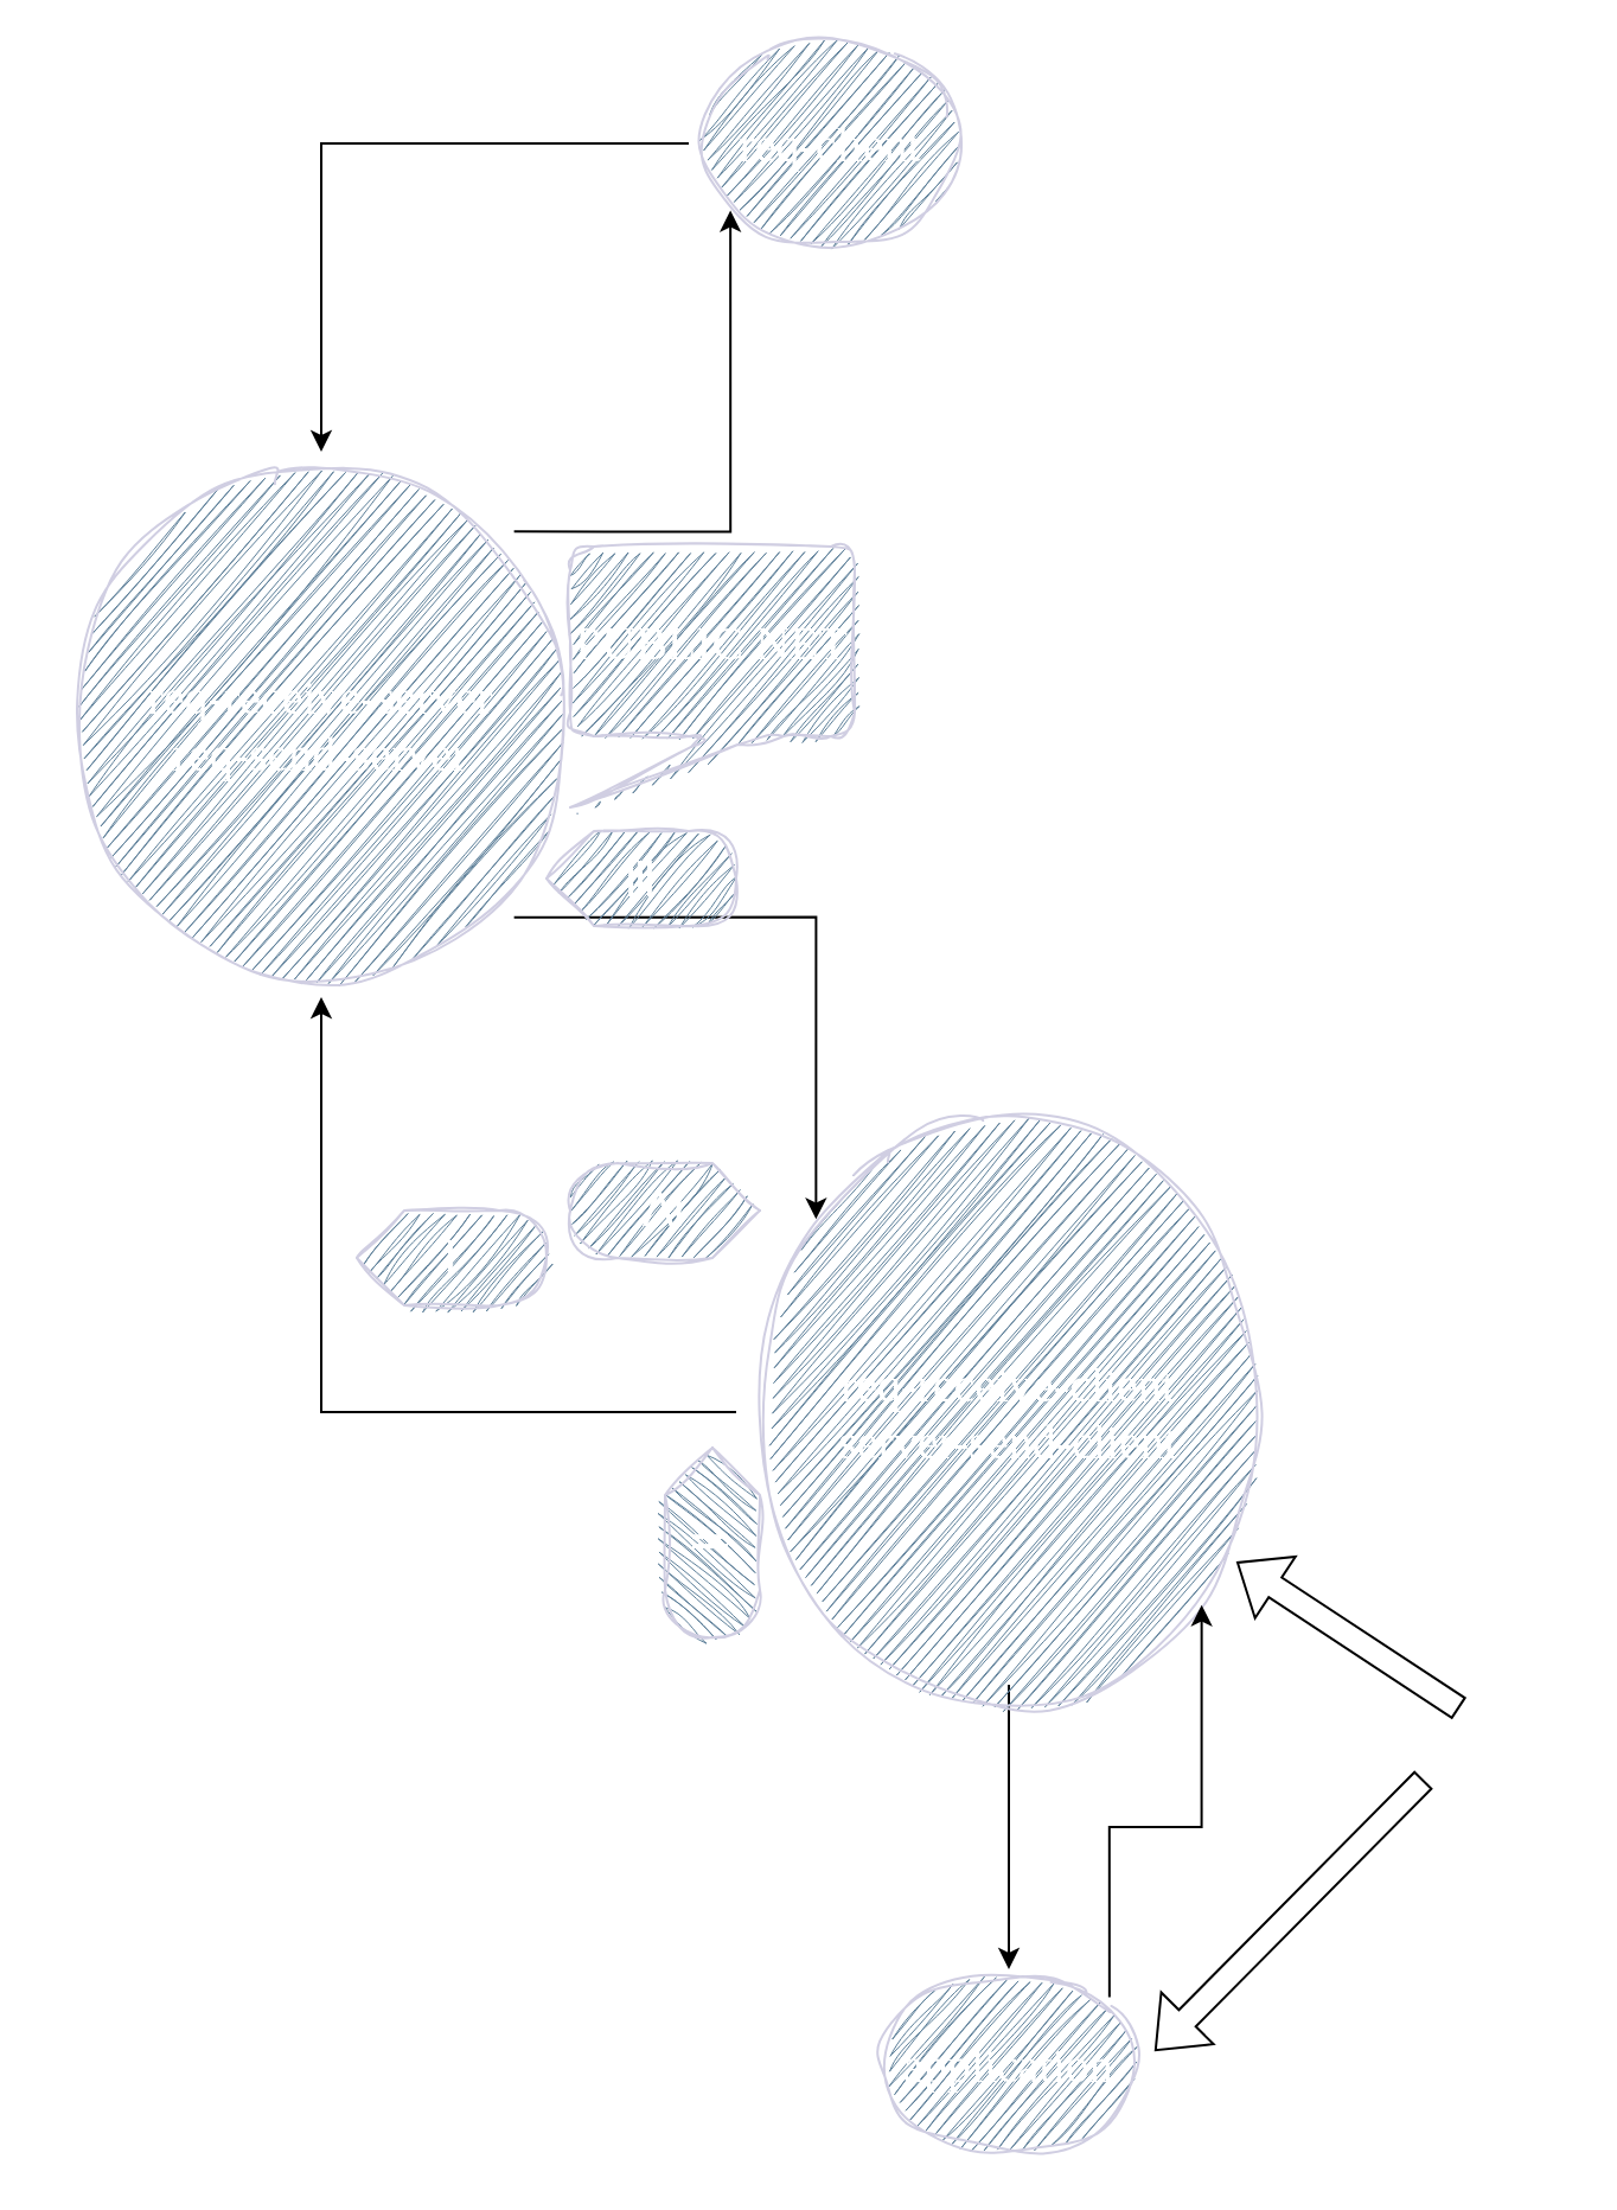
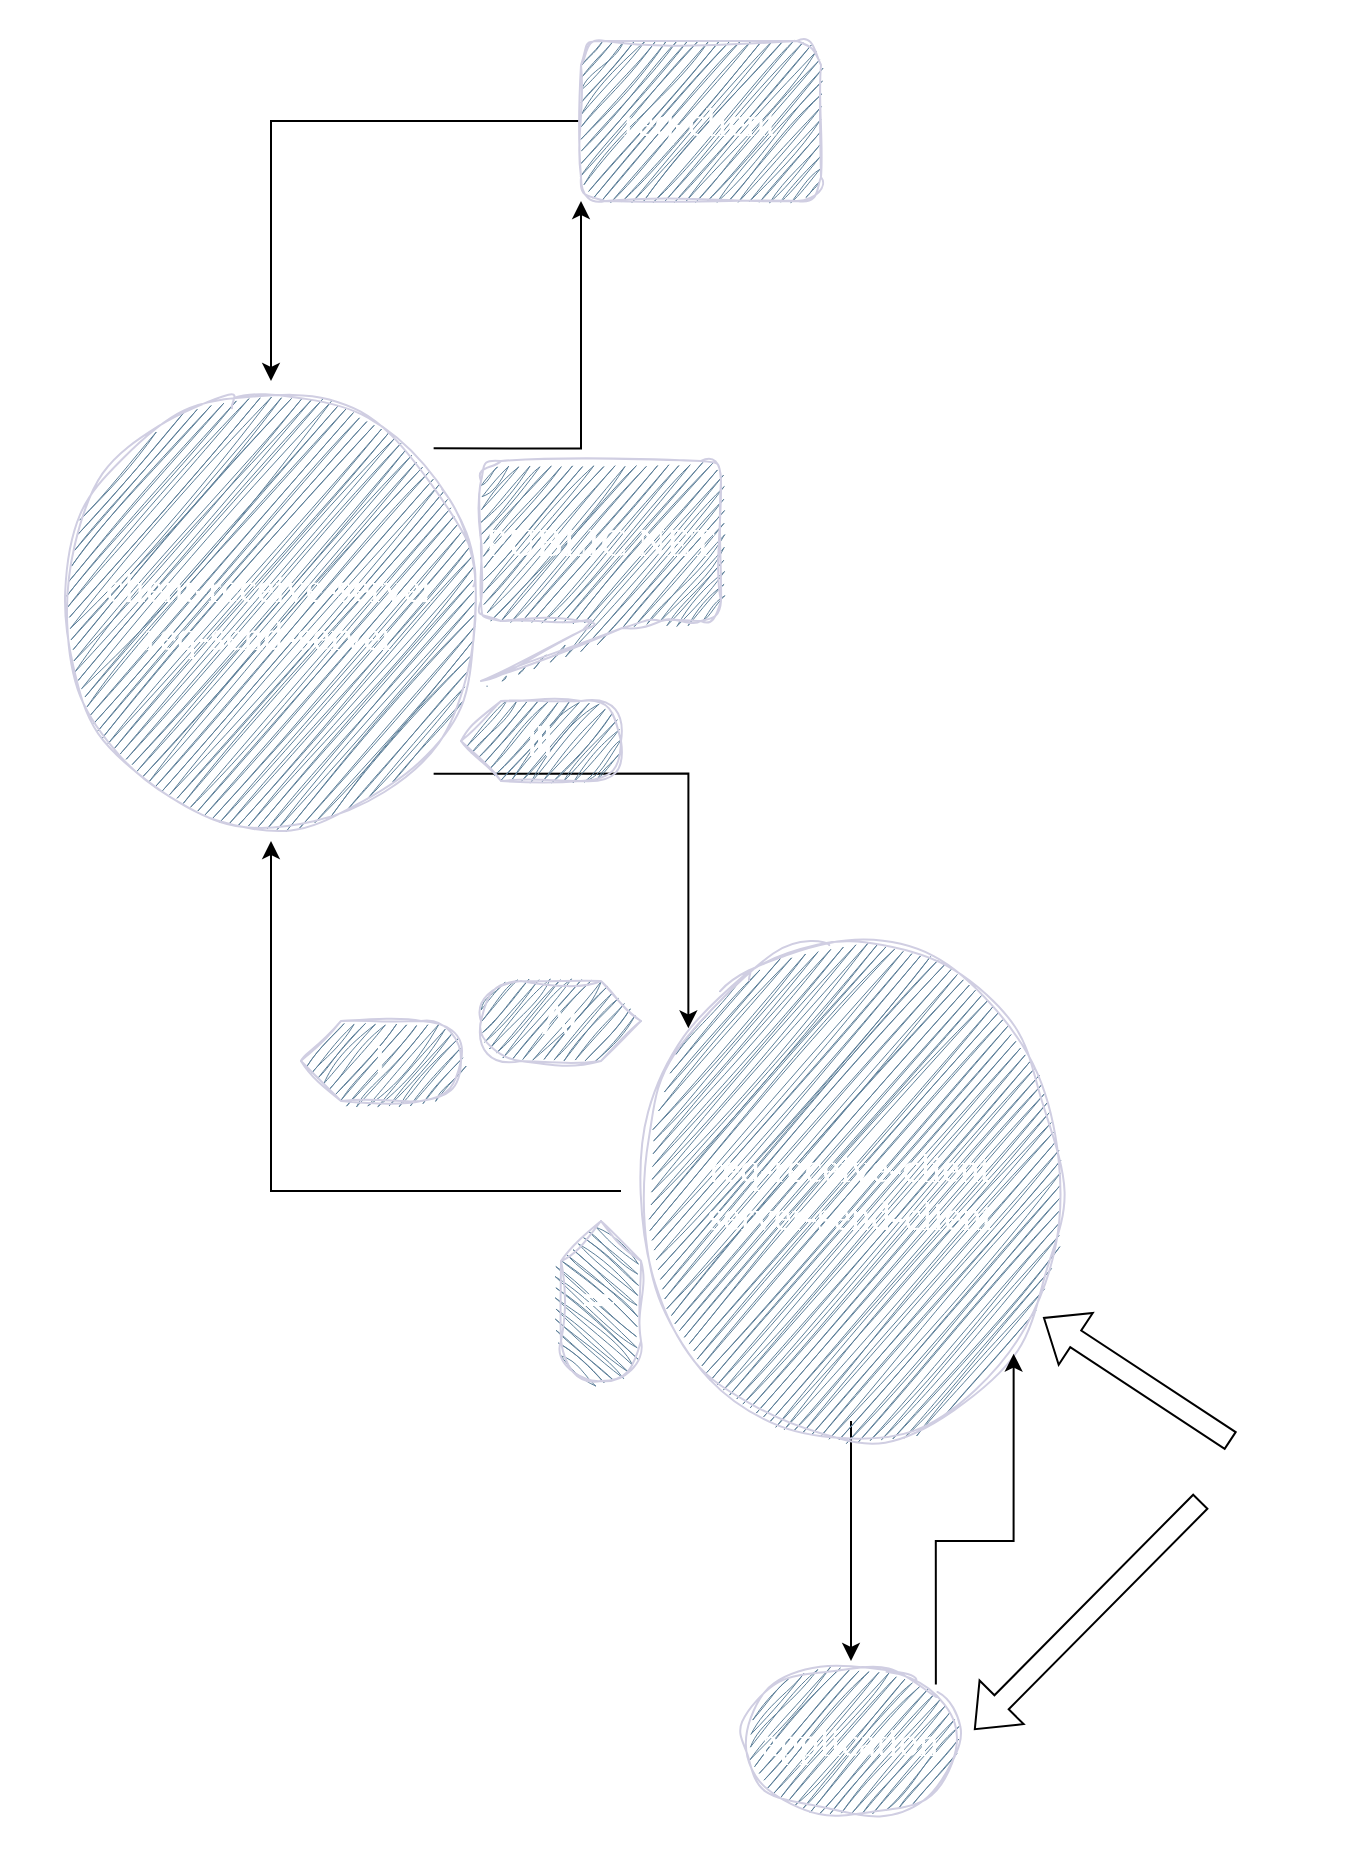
- <mxCell id="3" value="&lt;font color=&quot;#ffffff&quot;&gt;req-client&lt;/font&gt;" style="ellipse;whiteSpace=wrap;html=1;rounded=1;sketch=1;hachureGap=4;jiggle=2;strokeColor=#D0CEE2;fontFamily=Architects Daughter;fontSource=https%3A%2F%2Ffonts.googleapis.com%2Fcss%3Ffamily%3DArchitects%2BDaughter;fontSize=20;fontColor=#1A1A1A;startSize=0;fillColor=#5D7F99;" parent="1" vertex="1"><mxGeometry x="290" y="20" width="120" height="80" as="geometry" /></mxCell>
+ <mxCell id="3" value="&lt;font color=&quot;#ffffff&quot;&gt;req-client&lt;/font&gt;" style="whiteSpace=wrap;html=1;sketch=1;hachureGap=4;jiggle=2;strokeColor=#D0CEE2;fontFamily=Architects Daughter;fontSource=https%3A%2F%2Ffonts.googleapis.com%2Fcss%3Ffamily%3DArchitects%2BDaughter;fontSize=20;fontColor=#1A1A1A;startSize=0;fillColor=#5D7F99;rounded=1;" parent="1" vertex="1"><mxGeometry x="290" y="20" width="120" height="80" as="geometry" /></mxCell>
- <mxCell id="6" value="req-receive-server&lt;br&gt;req-send-server" style="ellipse;whiteSpace=wrap;html=1;aspect=fixed;rounded=1;sketch=1;hachureGap=4;jiggle=2;strokeColor=#D0CEE2;fontFamily=Architects Daughter;fontSource=https%3A%2F%2Ffonts.googleapis.com%2Fcss%3Ffamily%3DArchitects%2BDaughter;fontSize=20;fontColor=#FFFFFF;startSize=0;fillColor=#5D7F99;" parent="1" vertex="1"><mxGeometry x="20" y="190" width="230" height="230" as="geometry" /></mxCell>
+ <mxCell id="6" value="client-receive-server&lt;br&gt;req-send-server" style="ellipse;whiteSpace=wrap;html=1;aspect=fixed;rounded=1;sketch=1;hachureGap=4;jiggle=2;strokeColor=#D0CEE2;fontFamily=Architects Daughter;fontSource=https%3A%2F%2Ffonts.googleapis.com%2Fcss%3Ffamily%3DArchitects%2BDaughter;fontSize=20;fontColor=#FFFFFF;startSize=0;fillColor=#5D7F99;" parent="1" vertex="1"><mxGeometry x="20" y="190" width="230" height="230" as="geometry" /></mxCell>
